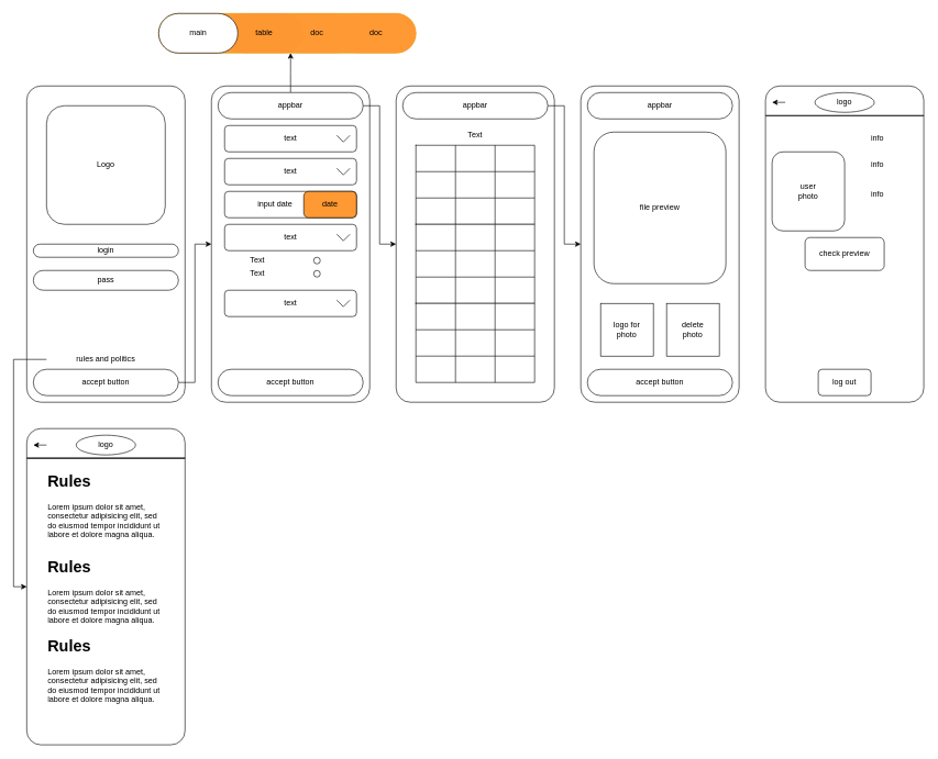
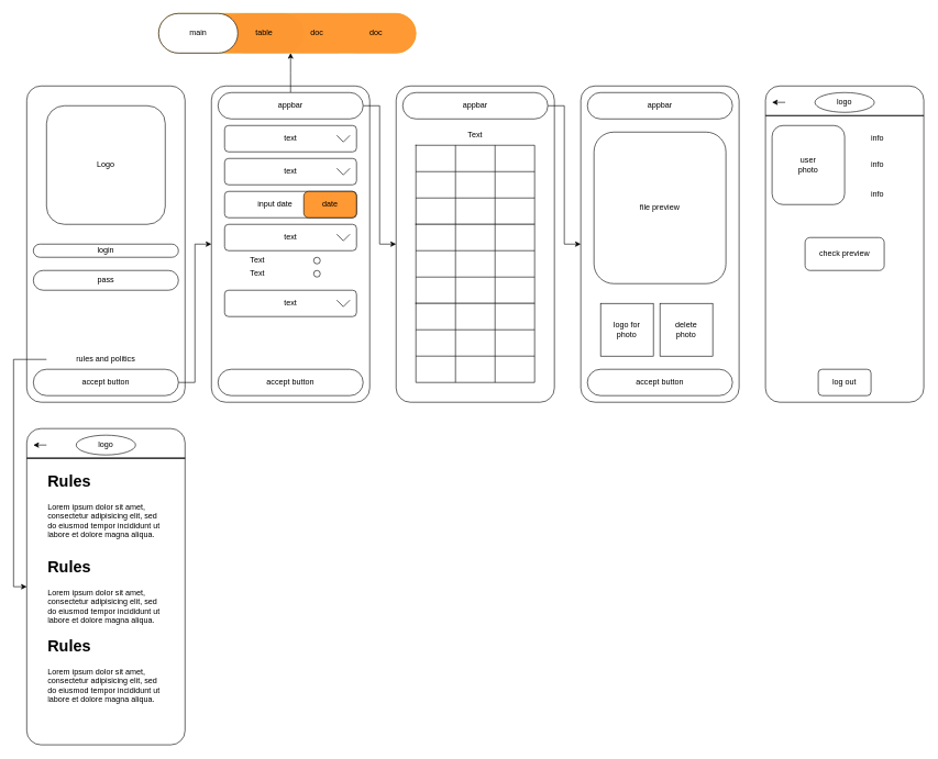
- <mxCell id="104" value="user&lt;br&gt;photo" style="rounded=1;whiteSpace=wrap;html=1;" vertex="1" parent="1"><mxGeometry x="1170" y="230" width="110" height="120" as="geometry" /></mxCell>
+ <mxCell id="104" value="user&lt;br&gt;photo" style="rounded=1;whiteSpace=wrap;html=1;" vertex="1" parent="1"><mxGeometry x="1170" y="190" width="110" height="120" as="geometry" /></mxCell>
- <mxCell id="102" value="delete&lt;br&gt;photo" style="whiteSpace=wrap;html=1;aspect=fixed;" vertex="1" parent="1"><mxGeometry x="1010" y="460" width="80" height="80" as="geometry" /></mxCell>
+ <mxCell id="102" value="delete&lt;br&gt;photo" style="whiteSpace=wrap;html=1;aspect=fixed;" vertex="1" parent="1"><mxGeometry x="1000" y="460" width="80" height="80" as="geometry" /></mxCell>
